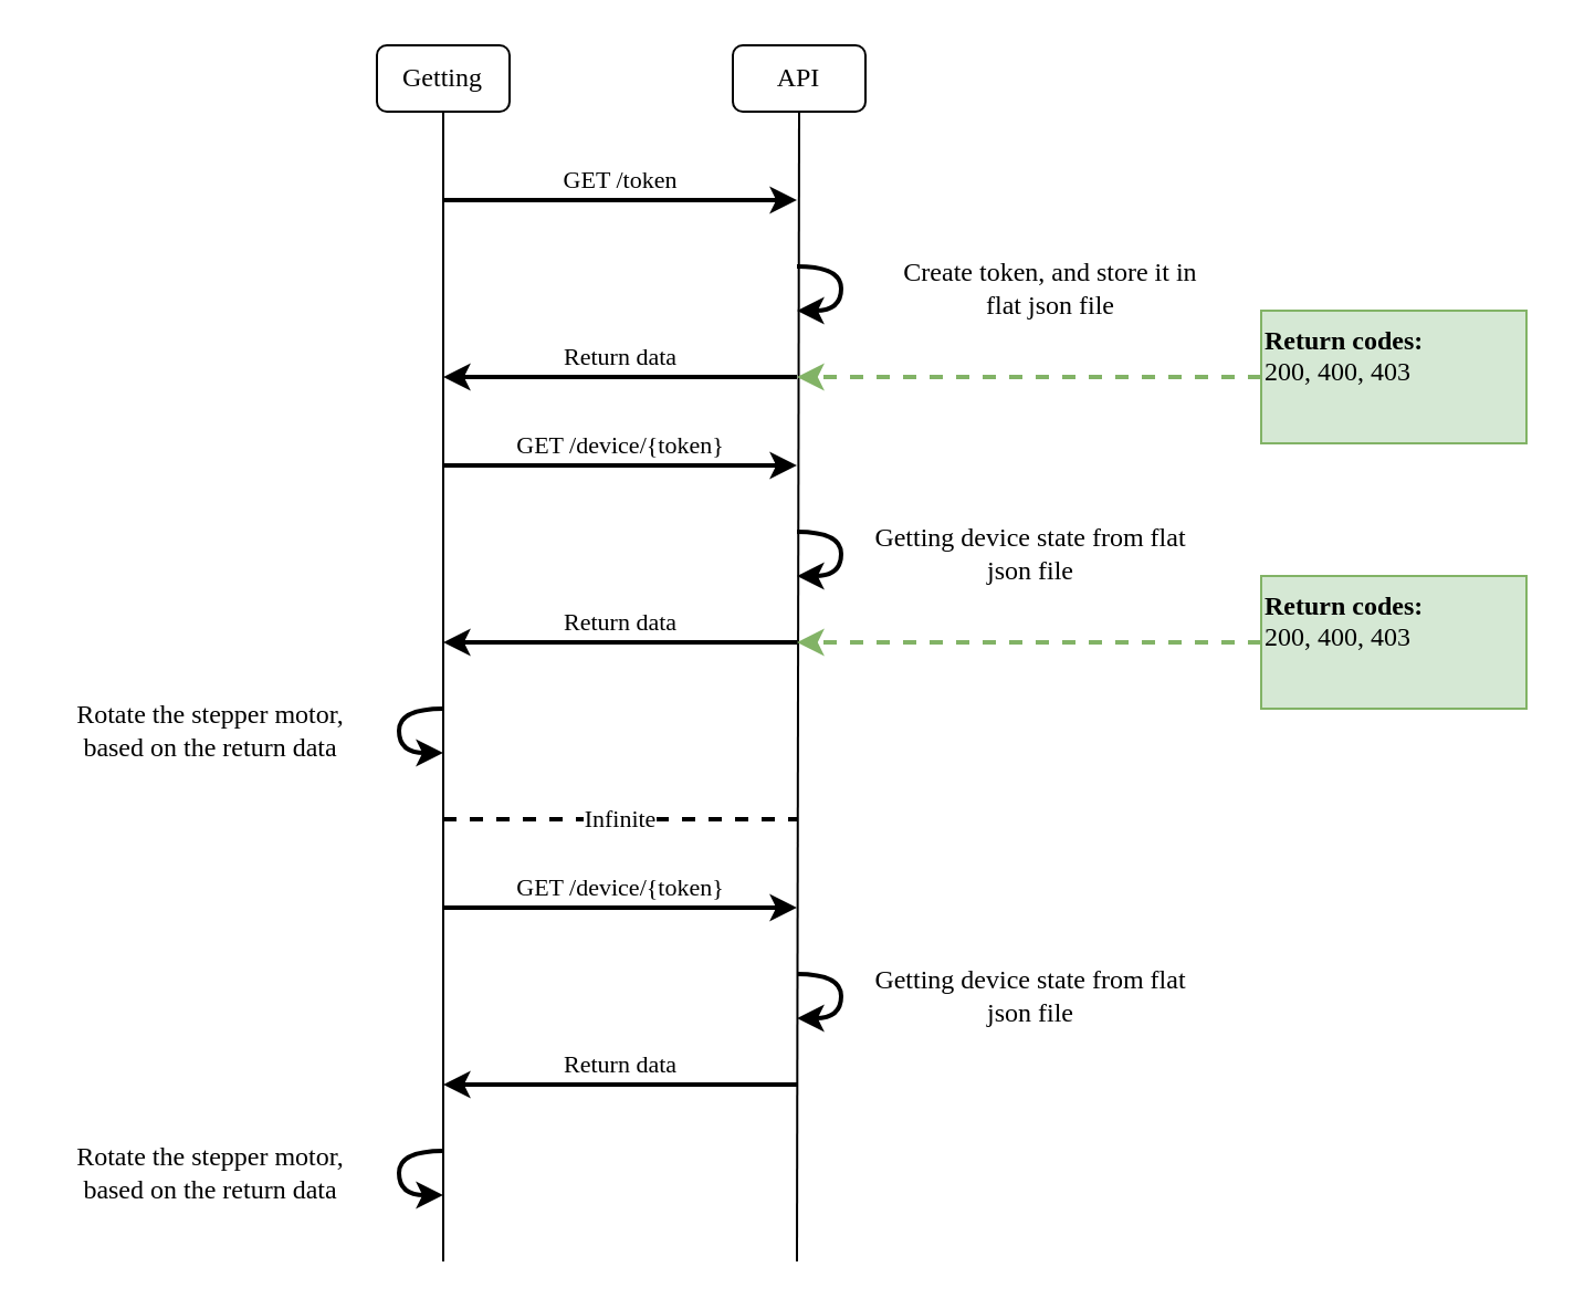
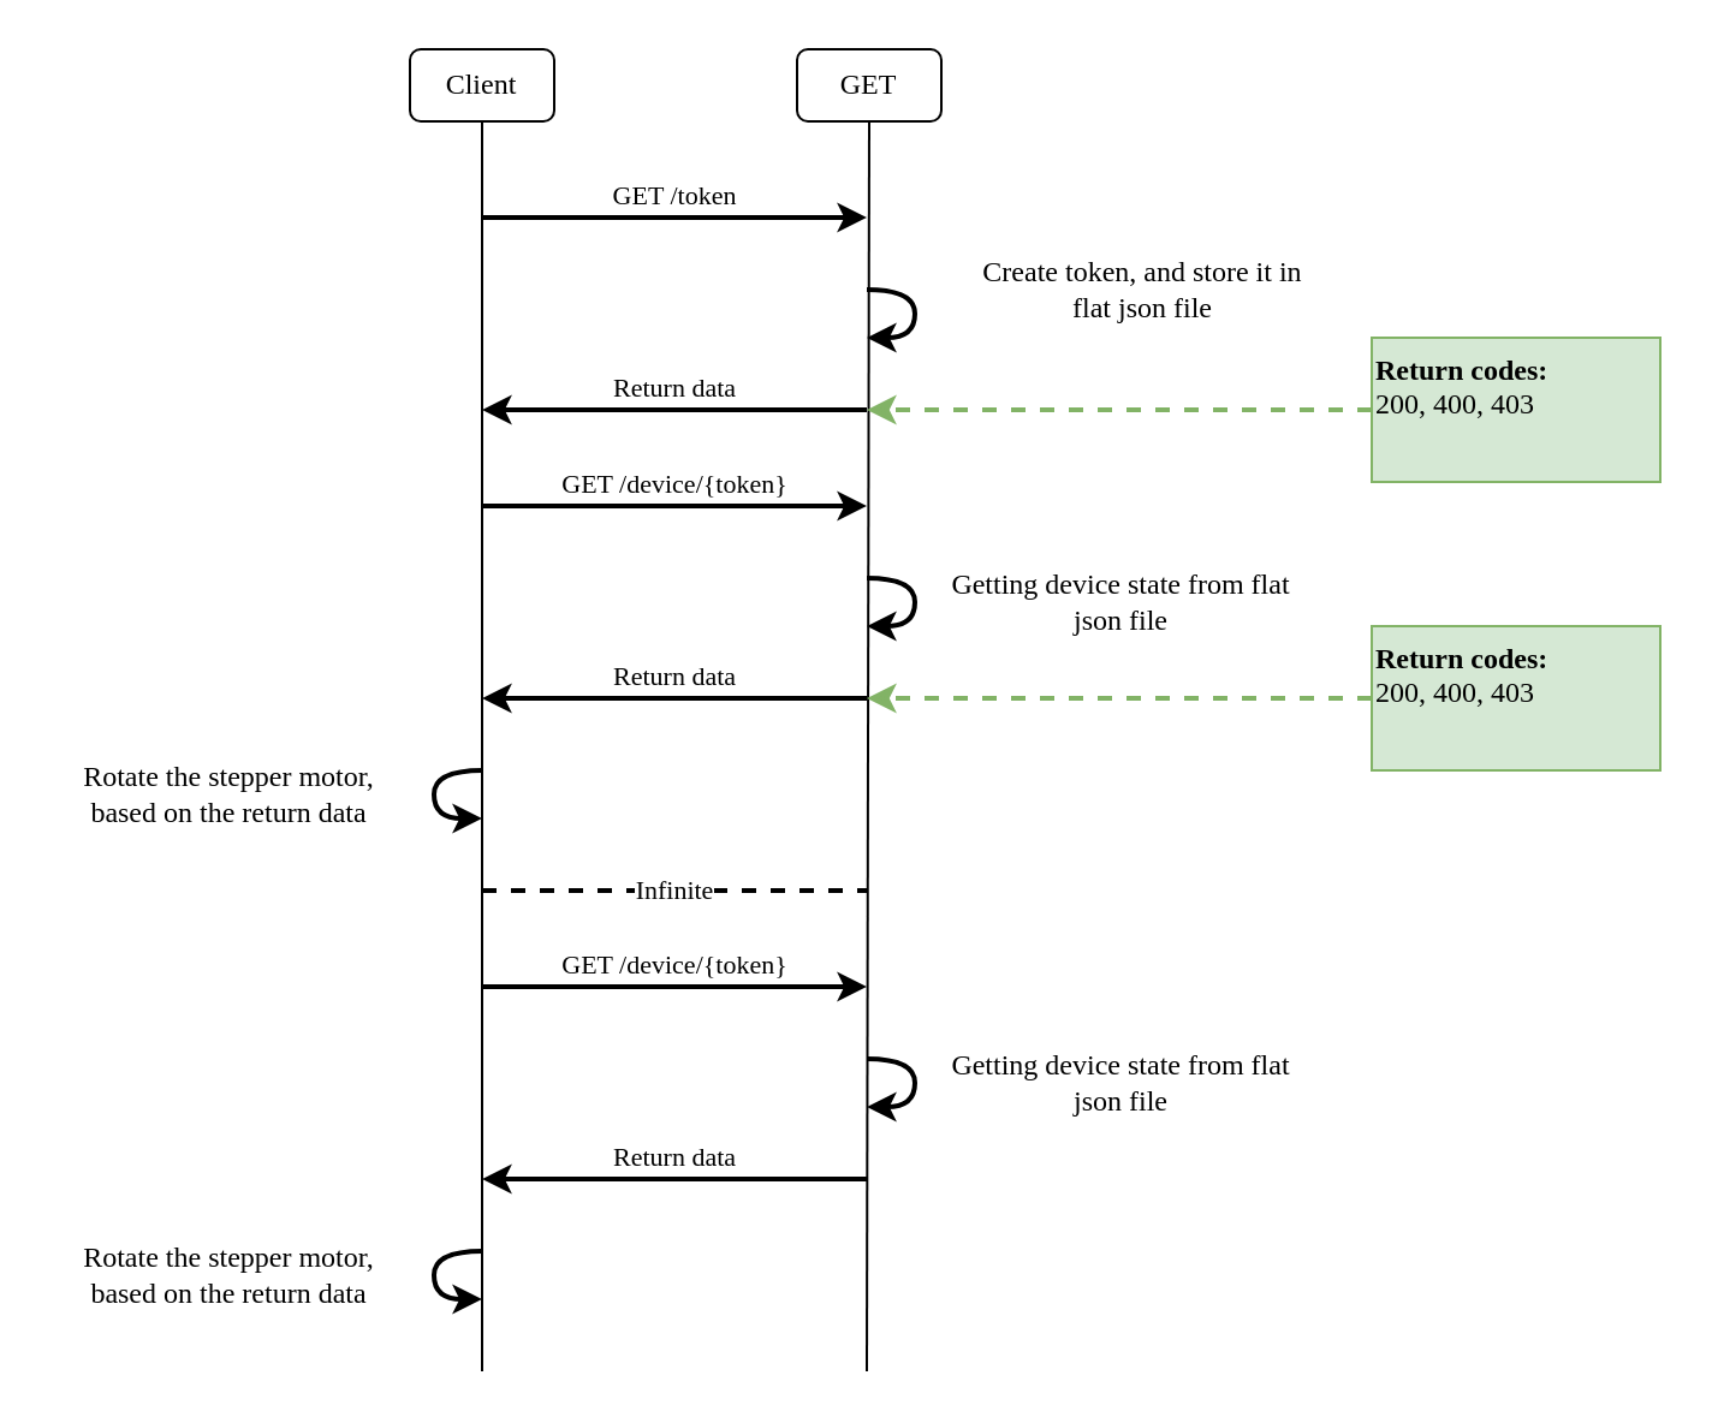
- <mxCell id="3" value="Getting" style="rounded=1;whiteSpace=wrap;html=1;fontFamily=Ubuntu;" vertex="1" parent="1"><mxGeometry x="170" y="20" width="60" height="30" as="geometry" /></mxCell>
+ <mxCell id="3" value="Client" style="rounded=1;whiteSpace=wrap;html=1;fontFamily=Ubuntu;" vertex="1" parent="1"><mxGeometry x="170" y="20" width="60" height="30" as="geometry" /></mxCell>
- <mxCell id="5" value="API" style="rounded=1;whiteSpace=wrap;html=1;fontFamily=Ubuntu;" vertex="1" parent="1"><mxGeometry x="331" y="20" width="60" height="30" as="geometry" /></mxCell>
+ <mxCell id="5" value="GET" style="rounded=1;whiteSpace=wrap;html=1;fontFamily=Ubuntu;" vertex="1" parent="1"><mxGeometry x="331" y="20" width="60" height="30" as="geometry" /></mxCell>
- <mxCell id="11" value="Create token, and store it in flat json file" style="text;html=1;strokeColor=none;fillColor=none;align=center;verticalAlign=middle;whiteSpace=wrap;rounded=0;fontFamily=Ubuntu;" vertex="1" parent="1"><mxGeometry x="400" y="120" width="150" height="20" as="geometry" /></mxCell>
+ <mxCell id="11" value="Create token, and store it in flat json file" style="text;html=1;strokeColor=none;fillColor=none;align=center;verticalAlign=middle;whiteSpace=wrap;rounded=0;fontFamily=Ubuntu;" vertex="1" parent="1"><mxGeometry x="400" y="110" width="150" height="20" as="geometry" /></mxCell>
